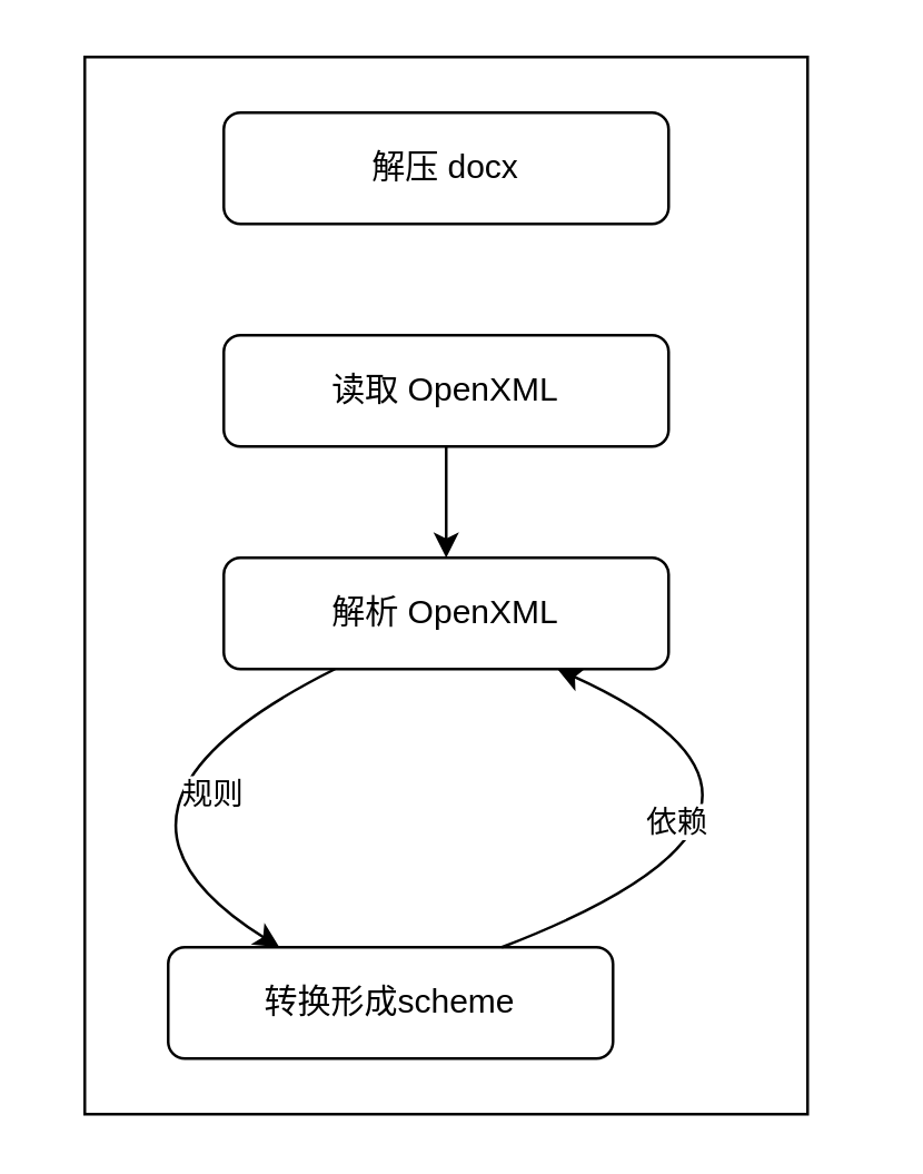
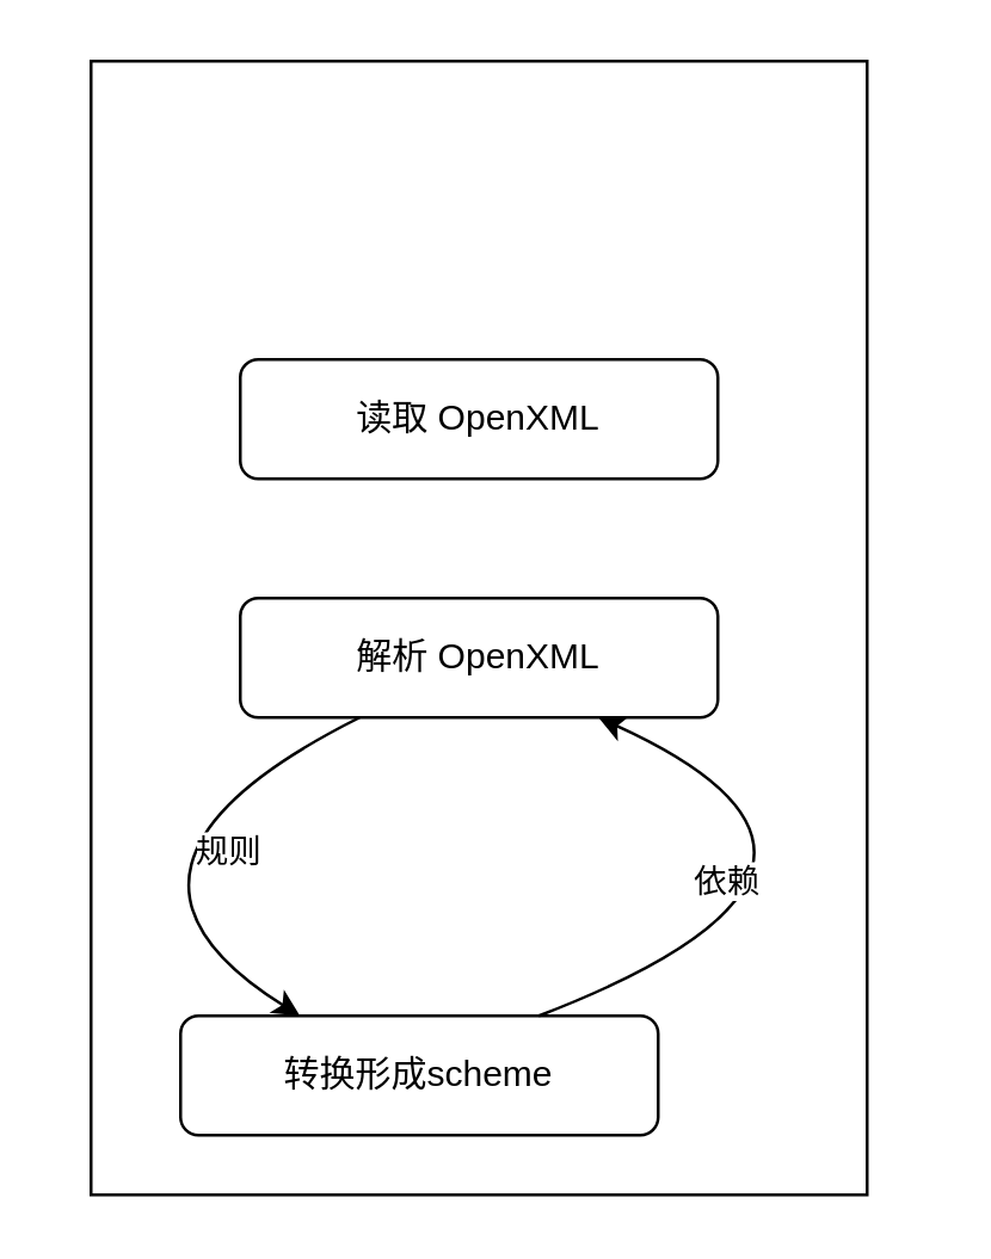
- <mxCell id="3" value="解压 docx" style="rounded=1;whiteSpace=wrap;html=1;" vertex="1" parent="1"><mxGeometry x="80" y="40" width="160" height="40" as="geometry" /></mxCell>
- <mxCell id="4" style="edgeStyle=orthogonalEdgeStyle;rounded=0;orthogonalLoop=1;jettySize=auto;html=1;exitX=0.5;exitY=1;exitDx=0;exitDy=0;entryX=0.5;entryY=0;entryDx=0;entryDy=0;" edge="1" parent="1" source="5" target="6"><mxGeometry relative="1" as="geometry" /></mxCell>
